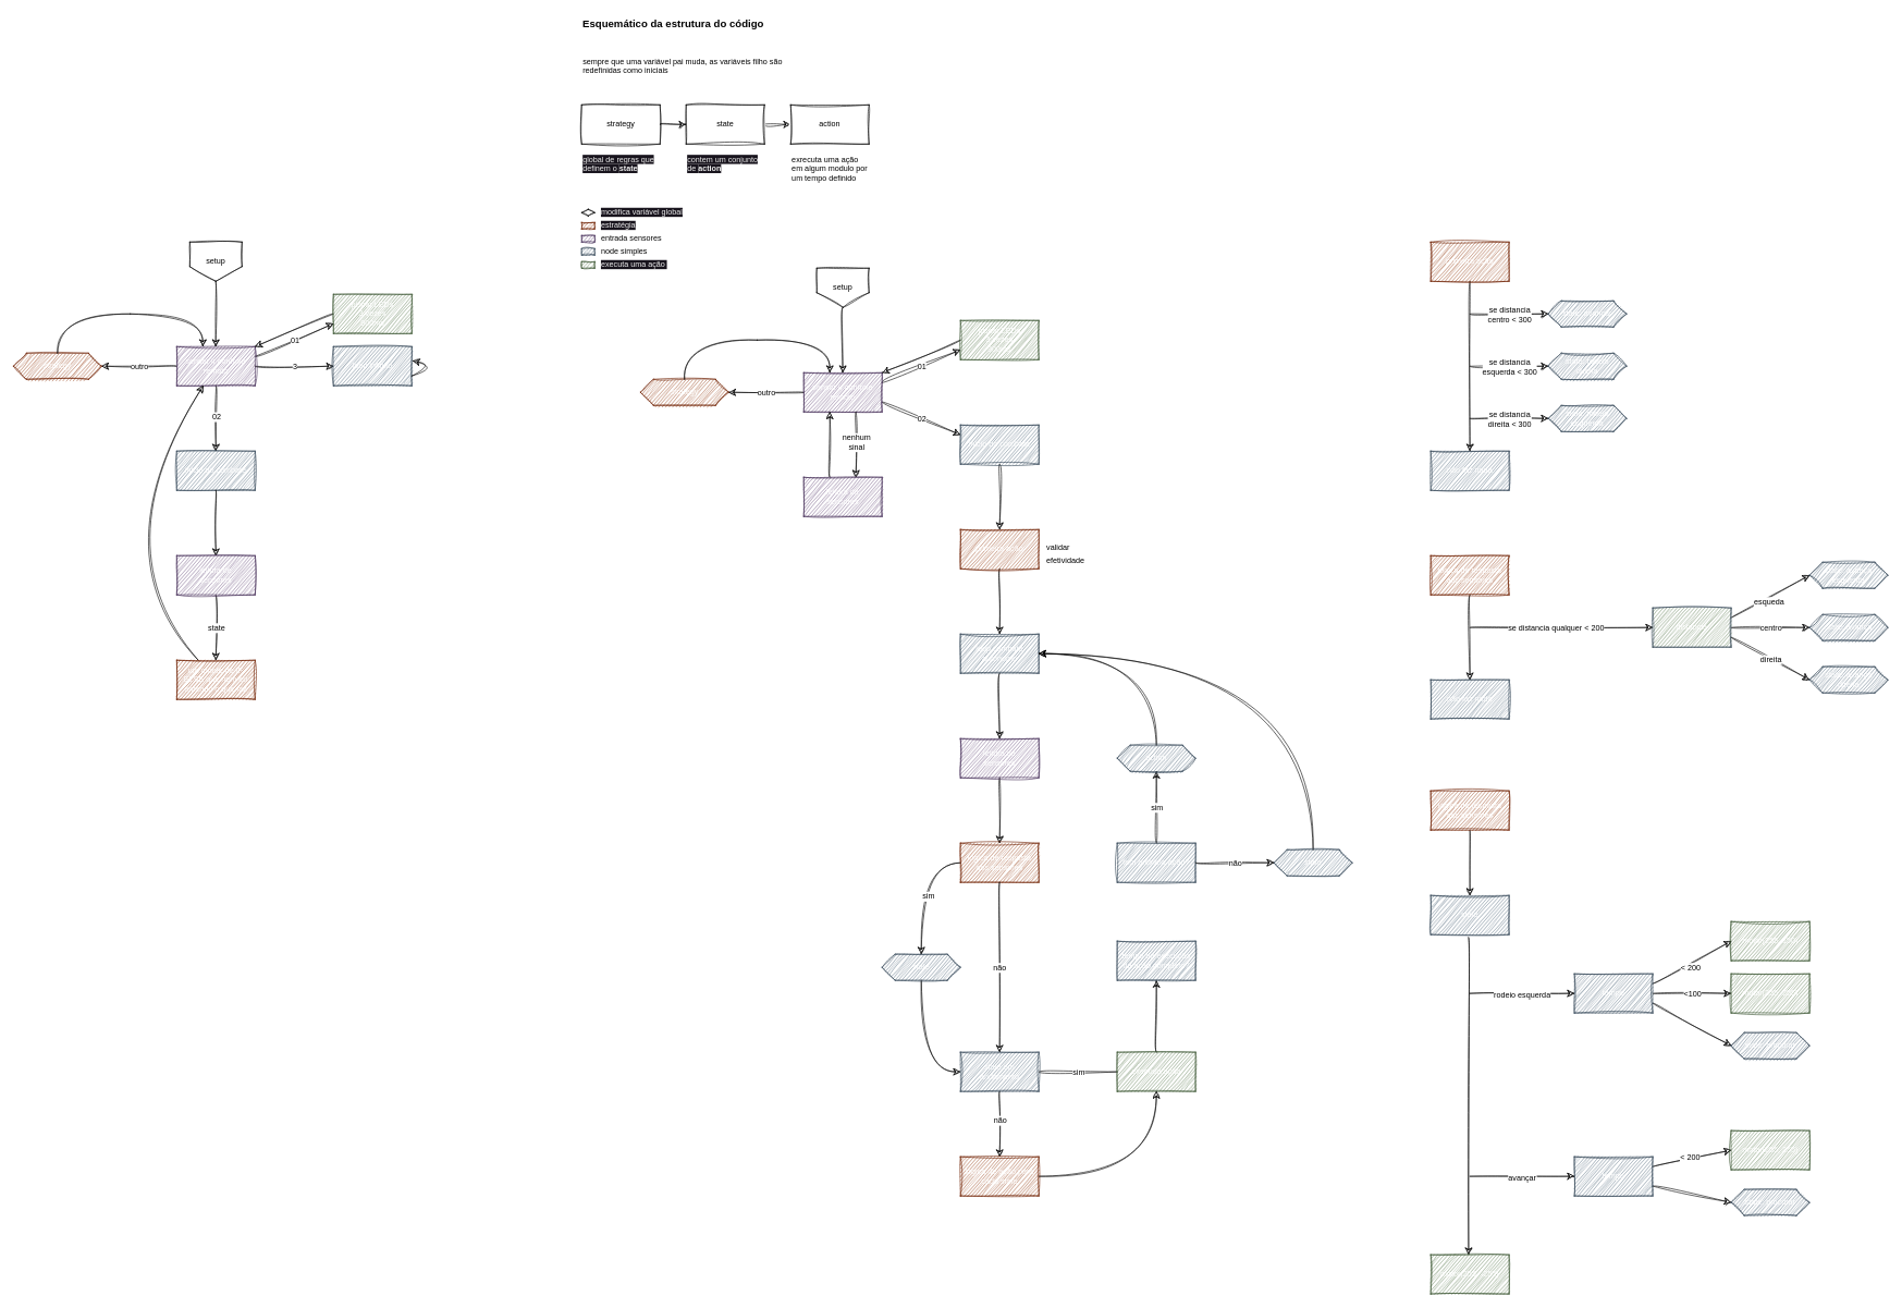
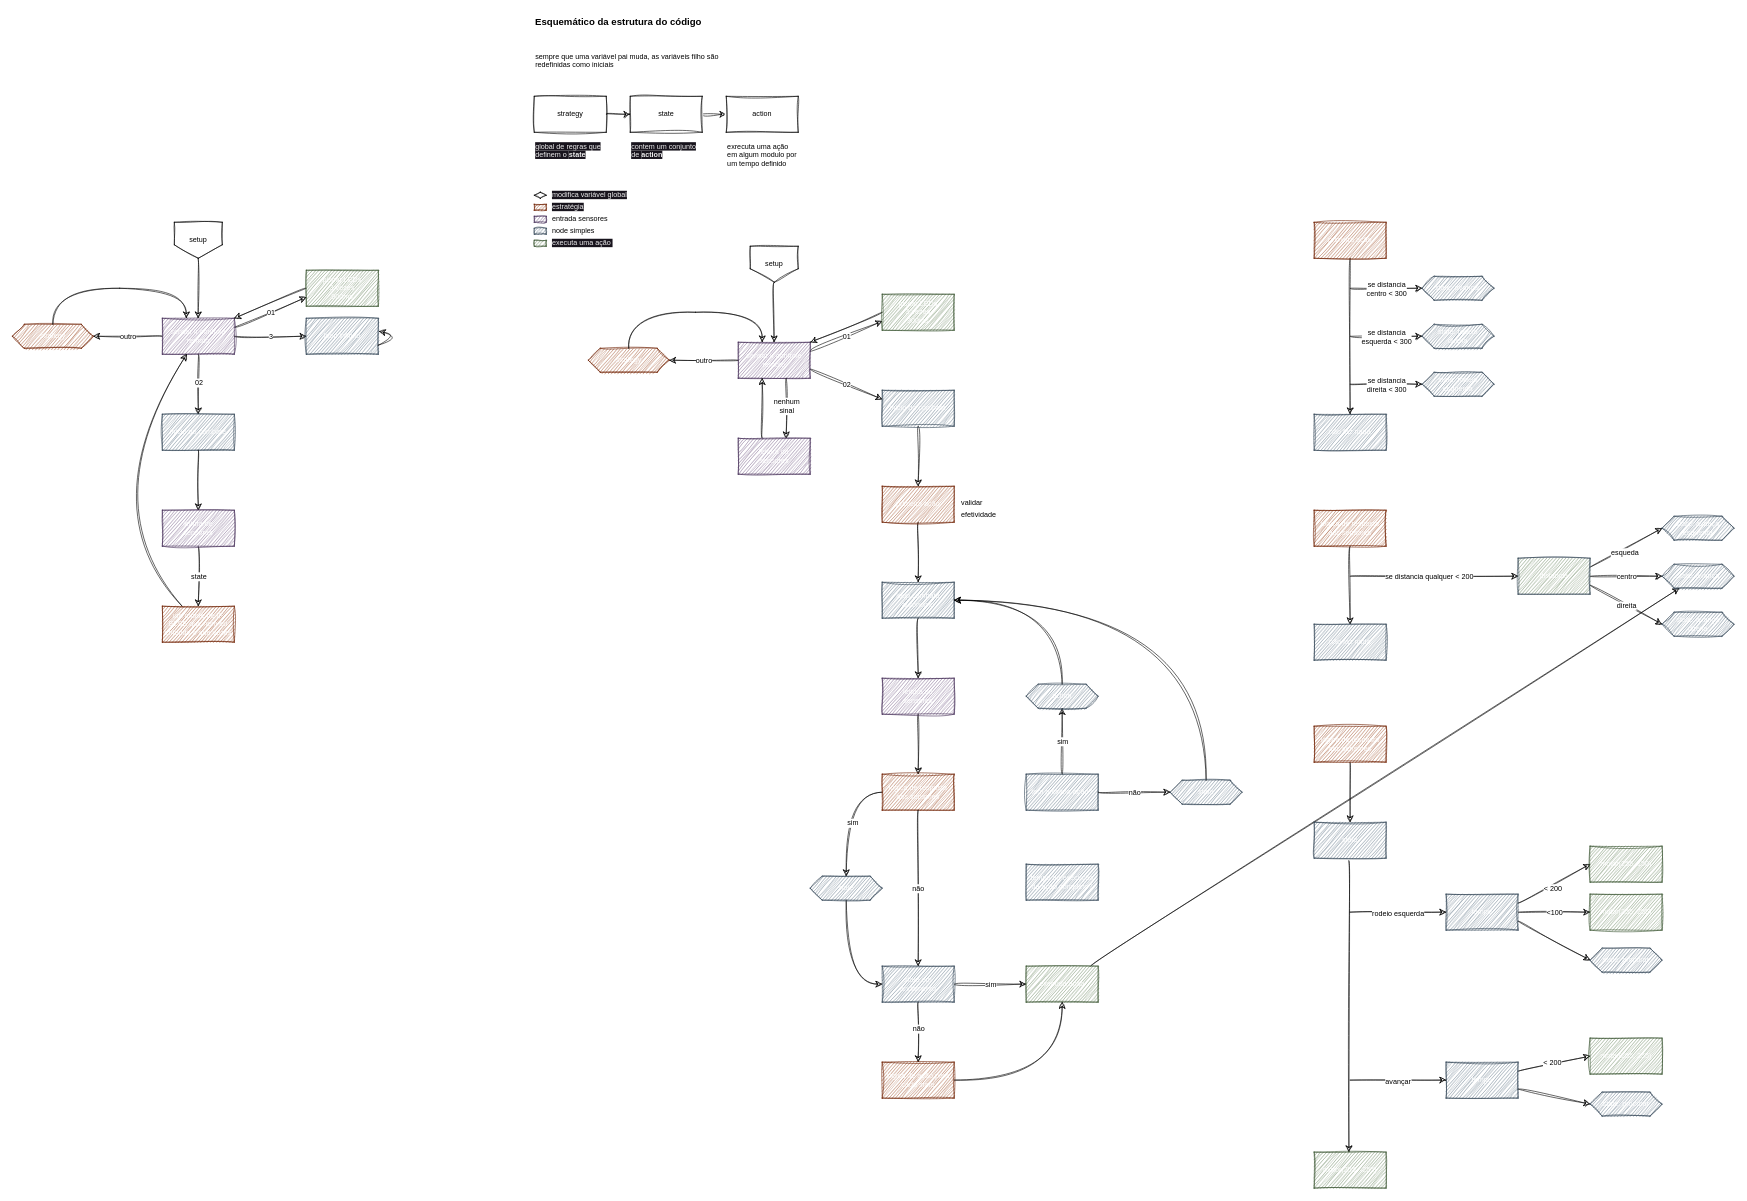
- <mxCell id="154" value="um monte de IF ELSE que nem eu entendo o que faz" style="whiteSpace=wrap;html=1;sketch=1;hachureGap=4;jiggle=2;curveFitting=1;fillColor=#a0522d;fontColor=#ffffff;strokeColor=#6D1F00;" vertex="1" parent="1"><mxGeometry x="270" y="1010" width="120" height="60" as="geometry" /></mxCell>
+ <mxCell id="154" value="um monte de IF ELSE que nem eu entendo o que vezes" style="whiteSpace=wrap;html=1;sketch=1;hachureGap=4;jiggle=2;curveFitting=1;fillColor=#a0522d;fontColor=#ffffff;strokeColor=#6D1F00;" vertex="1" parent="1"><mxGeometry x="270" y="1010" width="120" height="60" as="geometry" /></mxCell>
- <mxCell id="60" value="" style="edgeStyle=none;curved=1;sketch=1;hachureGap=4;jiggle=2;curveFitting=1;orthogonalLoop=1;jettySize=auto;html=1;fontSize=12;startSize=8;endSize=8;" parent="1" source="61" target="64" edge="1"><mxGeometry relative="1" as="geometry" /></mxCell>
+ <mxCell id="60" value="" style="edgeStyle=none;curved=1;sketch=1;hachureGap=4;jiggle=2;curveFitting=1;orthogonalLoop=1;jettySize=auto;html=1;fontSize=12;startSize=8;endSize=8;" parent="1" source="61" target="104" edge="1"><mxGeometry relative="1" as="geometry" /></mxCell>
- <mxCell id="55" value="" style="edgeStyle=none;curved=1;sketch=1;hachureGap=4;jiggle=2;curveFitting=1;orthogonalLoop=1;jettySize=auto;html=1;fontSize=12;startSize=8;endSize=8;endArrow=none;" parent="1" source="59" target="61" edge="1"><mxGeometry relative="1" as="geometry" /></mxCell>
+ <mxCell id="55" value="" style="edgeStyle=none;curved=1;sketch=1;hachureGap=4;jiggle=2;curveFitting=1;orthogonalLoop=1;jettySize=auto;html=1;fontSize=12;startSize=8;endSize=8;" parent="1" source="59" target="61" edge="1"><mxGeometry relative="1" as="geometry" /></mxCell>
